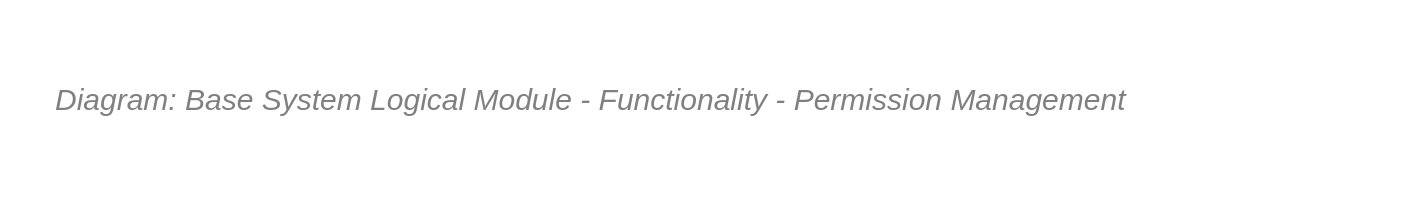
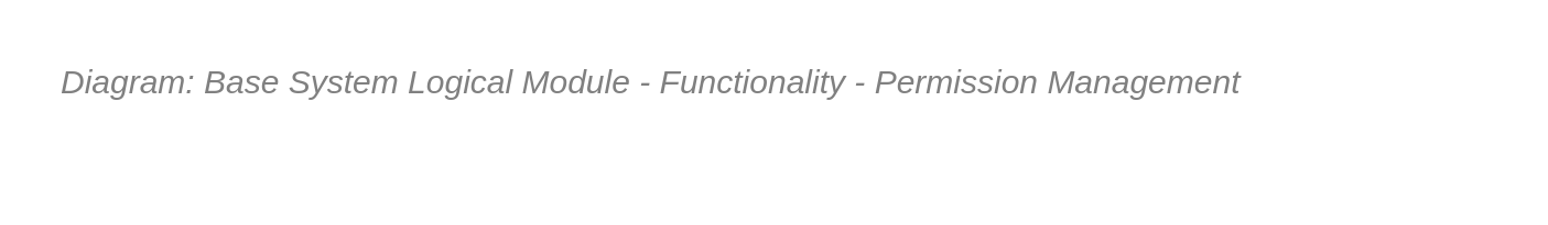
- <mxCell id="3" value="&lt;font style=&quot;font-size: 12px&quot;&gt;&lt;span style=&quot;font-size: 12px&quot;&gt;Diagram: Base System Logical Module -&amp;nbsp;&lt;/span&gt;&lt;span style=&quot;font-size: 12px&quot;&gt;Functionality -&amp;nbsp;&lt;/span&gt;Permission Management&lt;/font&gt;" style="text;strokeColor=none;fillColor=none;html=1;fontSize=12;fontStyle=2;verticalAlign=middle;align=left;shadow=0;glass=0;comic=0;opacity=30;fontColor=#808080;" vertex="1" parent="2"><mxGeometry x="20" y="20" width="520" height="40" as="geometry" /></mxCell>
+ <mxCell id="3" value="&lt;font style=&quot;font-size: 12px&quot;&gt;&lt;span style=&quot;font-size: 12px&quot;&gt;Diagram: Base System Logical Module -&amp;nbsp;&lt;/span&gt;&lt;span style=&quot;font-size: 12px&quot;&gt;Functionality -&amp;nbsp;&lt;/span&gt;Permission Management&lt;/font&gt;" style="text;strokeColor=none;fillColor=none;html=1;fontSize=12;fontStyle=2;verticalAlign=middle;align=left;shadow=0;glass=0;comic=0;opacity=30;fontColor=#808080;" vertex="1" parent="2"><mxGeometry x="20" y="10" width="520" height="40" as="geometry" /></mxCell>
